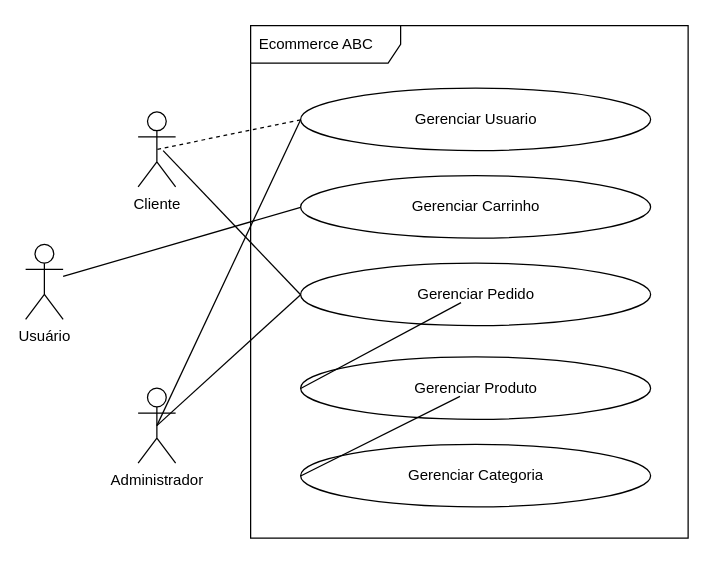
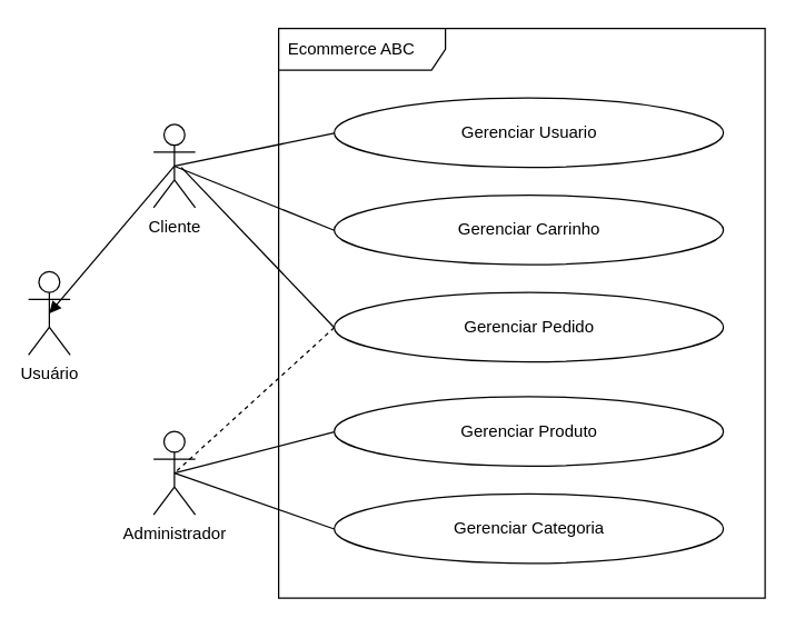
- <mxCell id="17" style="edgeStyle=none;html=1;exitX=0;exitY=0.5;exitDx=0;exitDy=0;entryX=0.5;entryY=0.5;entryDx=0;entryDy=0;entryPerimeter=0;endArrow=none;endFill=0;dashed=1;" parent="1" source="8" target="4" edge="1"><mxGeometry relative="1" as="geometry" /></mxCell>
+ <mxCell id="17" style="edgeStyle=none;html=1;exitX=0;exitY=0.5;exitDx=0;exitDy=0;entryX=0.5;entryY=0.5;entryDx=0;entryDy=0;entryPerimeter=0;endArrow=none;endFill=0;" parent="1" source="8" target="4" edge="1"><mxGeometry relative="1" as="geometry" /></mxCell>
+ <mxCell id="3" style="edgeStyle=none;html=1;exitX=0.5;exitY=0.5;exitDx=0;exitDy=0;exitPerimeter=0;entryX=0.5;entryY=0.5;entryDx=0;entryDy=0;entryPerimeter=0;endArrow=block;endFill=1;" parent="1" source="4" target="6" edge="1"><mxGeometry relative="1" as="geometry" /></mxCell>
- <mxCell id="19" style="edgeStyle=none;html=1;exitX=0;exitY=0.5;exitDx=0;exitDy=0;endArrow=none;endFill=0;" parent="1" source="10" target="6" edge="1"><mxGeometry relative="1" as="geometry" /></mxCell>
+ <mxCell id="19" style="edgeStyle=none;html=1;exitX=0;exitY=0.5;exitDx=0;exitDy=0;entryX=0.5;entryY=0.5;entryDx=0;entryDy=0;entryPerimeter=0;endArrow=none;endFill=0;" parent="1" source="10" target="4" edge="1"><mxGeometry relative="1" as="geometry" /></mxCell>
- <mxCell id="18" style="edgeStyle=none;html=1;exitX=0;exitY=0.5;exitDx=0;exitDy=0;entryX=0.5;entryY=0.5;entryDx=0;entryDy=0;entryPerimeter=0;endArrow=none;endFill=0;" parent="1" source="8" target="5" edge="1"><mxGeometry relative="1" as="geometry" /></mxCell>
- <mxCell id="22" style="edgeStyle=none;html=1;exitX=0;exitY=0.5;exitDx=0;exitDy=0;endArrow=none;endFill=0;" parent="1" source="14" target="12" edge="1"><mxGeometry relative="1" as="geometry"><mxPoint x="130" y="340" as="targetPoint" /></mxGeometry></mxCell>
+ <mxCell id="22" style="edgeStyle=none;html=1;exitX=0;exitY=0.5;exitDx=0;exitDy=0;endArrow=none;endFill=0;entryX=0.5;entryY=0.5;entryDx=0;entryDy=0;entryPerimeter=0;" parent="1" source="14" target="5" edge="1"><mxGeometry relative="1" as="geometry"><mxPoint x="130" y="340" as="targetPoint" /></mxGeometry></mxCell>
- <mxCell id="21" style="edgeStyle=none;html=1;exitX=0;exitY=0.5;exitDx=0;exitDy=0;entryX=0.5;entryY=0.5;entryDx=0;entryDy=0;entryPerimeter=0;endArrow=none;endFill=0;" parent="1" source="12" target="5" edge="1"><mxGeometry relative="1" as="geometry" /></mxCell>
+ <mxCell id="21" style="edgeStyle=none;html=1;exitX=0;exitY=0.5;exitDx=0;exitDy=0;entryX=0.5;entryY=0.5;entryDx=0;entryDy=0;entryPerimeter=0;endArrow=none;endFill=0;dashed=1;" parent="1" source="12" target="5" edge="1"><mxGeometry relative="1" as="geometry" /></mxCell>
- <mxCell id="23" style="edgeStyle=none;html=1;exitX=0;exitY=0.5;exitDx=0;exitDy=0;endArrow=none;endFill=0;" parent="1" source="16" target="14" edge="1"><mxGeometry relative="1" as="geometry" /></mxCell>
+ <mxCell id="23" style="edgeStyle=none;html=1;exitX=0;exitY=0.5;exitDx=0;exitDy=0;entryX=0.5;entryY=0.5;entryDx=0;entryDy=0;entryPerimeter=0;endArrow=none;endFill=0;" parent="1" source="16" target="5" edge="1"><mxGeometry relative="1" as="geometry" /></mxCell>
